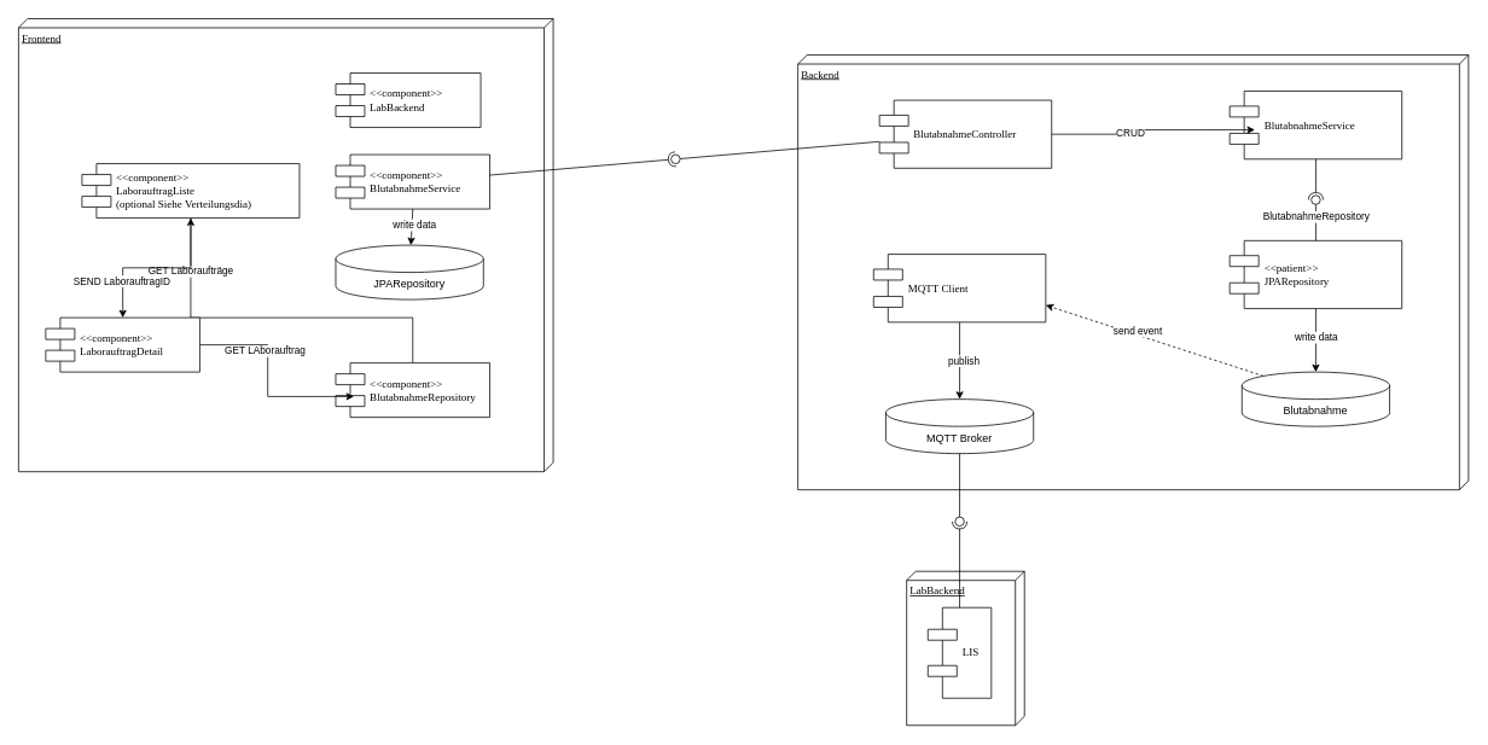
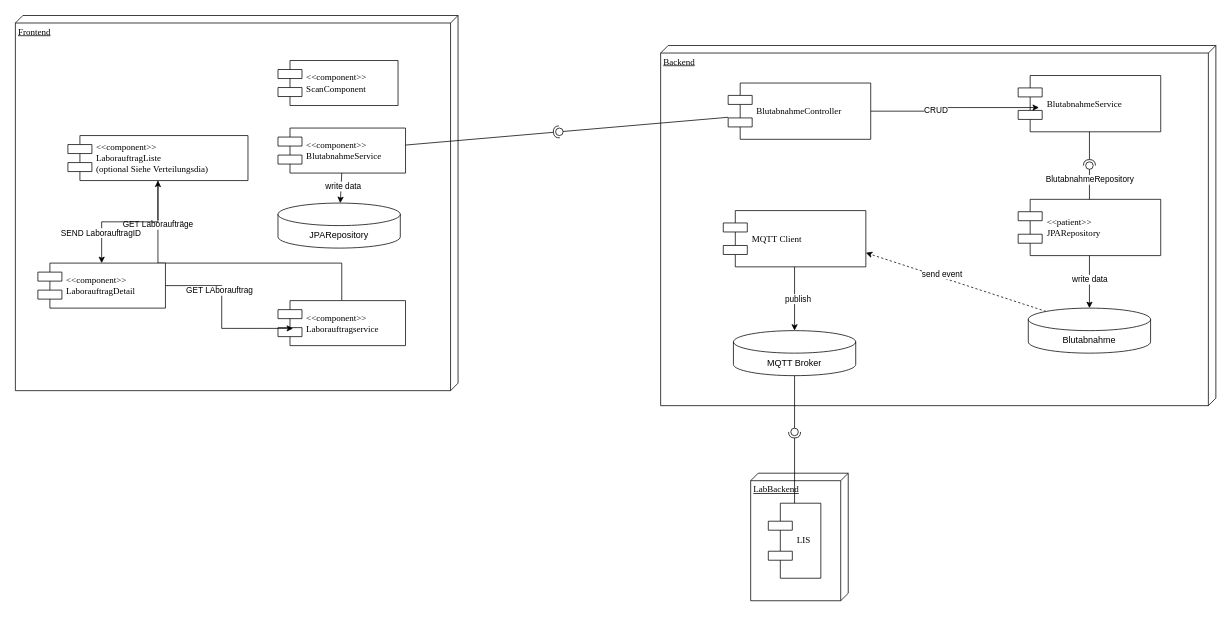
- <mxCell id="6" value="&amp;lt;&amp;lt;component&amp;gt;&amp;gt;&lt;div&gt;LabBackend&lt;/div&gt;" style="shape=component;align=left;spacingLeft=36;rounded=0;shadow=0;comic=0;labelBackgroundColor=none;strokeWidth=1;fontFamily=Verdana;fontSize=12;html=1;" vertex="1" parent="1"><mxGeometry x="370" y="80" width="160" height="60" as="geometry" /></mxCell>
+ <mxCell id="6" value="&amp;lt;&amp;lt;component&amp;gt;&amp;gt;&lt;div&gt;ScanComponent&lt;/div&gt;" style="shape=component;align=left;spacingLeft=36;rounded=0;shadow=0;comic=0;labelBackgroundColor=none;strokeWidth=1;fontFamily=Verdana;fontSize=12;html=1;" vertex="1" parent="1"><mxGeometry x="370" y="80" width="160" height="60" as="geometry" /></mxCell>
- <mxCell id="12" value="&amp;lt;&amp;lt;component&amp;gt;&amp;gt;&lt;div&gt;BlutabnahmeRepository&lt;/div&gt;" style="shape=component;align=left;spacingLeft=36;rounded=0;shadow=0;comic=0;labelBackgroundColor=none;strokeWidth=1;fontFamily=Verdana;fontSize=12;html=1;" vertex="1" parent="1"><mxGeometry x="370" y="400" width="170" height="60" as="geometry" /></mxCell>
+ <mxCell id="12" value="&amp;lt;&amp;lt;component&amp;gt;&amp;gt;&lt;div&gt;Laborauftragservice&lt;/div&gt;" style="shape=component;align=left;spacingLeft=36;rounded=0;shadow=0;comic=0;labelBackgroundColor=none;strokeWidth=1;fontFamily=Verdana;fontSize=12;html=1;" vertex="1" parent="1"><mxGeometry x="370" y="400" width="170" height="60" as="geometry" /></mxCell>
